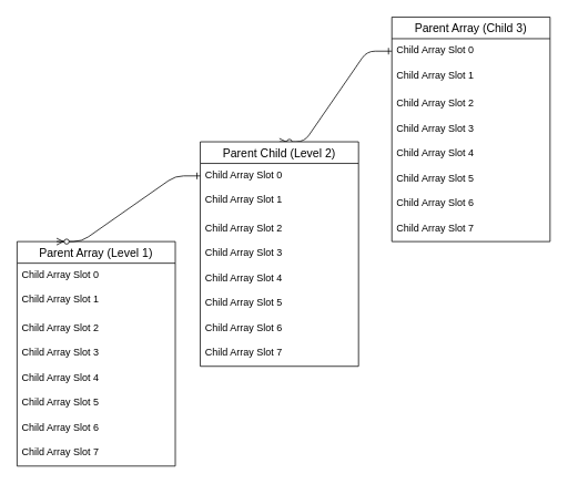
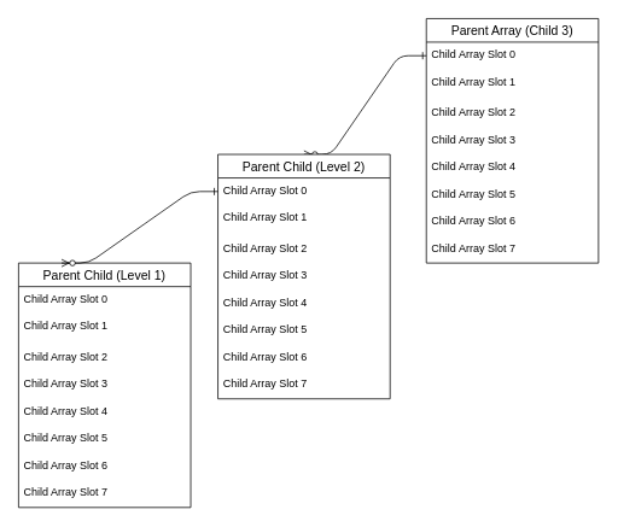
- <mxCell id="21" value="Parent Array (Level 1)" style="swimlane;fontStyle=0;childLayout=stackLayout;horizontal=1;startSize=26;horizontalStack=0;resizeParent=1;resizeParentMax=0;resizeLast=0;collapsible=1;marginBottom=0;align=center;fontSize=14;" vertex="1" parent="1"><mxGeometry x="20" y="290" width="190" height="270" as="geometry" /></mxCell>
+ <mxCell id="21" value="Parent Child (Level 1)" style="swimlane;fontStyle=0;childLayout=stackLayout;horizontal=1;startSize=26;horizontalStack=0;resizeParent=1;resizeParentMax=0;resizeLast=0;collapsible=1;marginBottom=0;align=center;fontSize=14;" vertex="1" parent="1"><mxGeometry x="20" y="290" width="190" height="270" as="geometry" /></mxCell>
